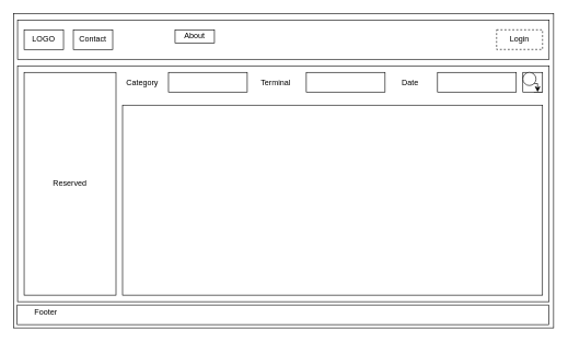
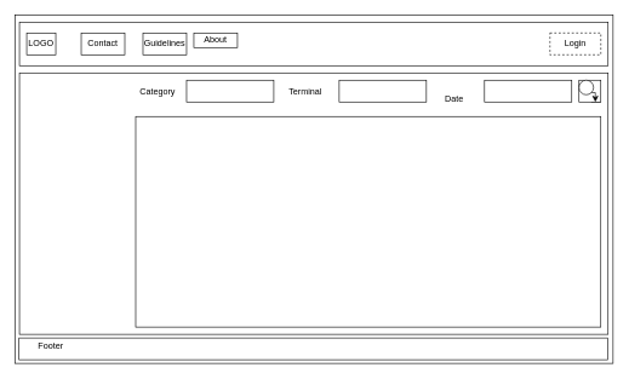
- <mxCell id="4" value="LOGO" style="rounded=0;whiteSpace=wrap;html=1;" parent="1" vertex="1"><mxGeometry x="36" y="45" width="60" height="30" as="geometry" /></mxCell>
+ <mxCell id="4" value="LOGO" style="rounded=0;whiteSpace=wrap;html=1;" parent="1" vertex="1"><mxGeometry x="36" y="45" width="40" height="30" as="geometry" /></mxCell>
+ <mxCell id="7" value="Guidelines" style="rounded=0;whiteSpace=wrap;html=1;" parent="1" vertex="1"><mxGeometry x="196" y="45" width="60" height="30" as="geometry" /></mxCell>
- <mxCell id="16" value="Date" style="text;strokeColor=none;fillColor=none;align=left;verticalAlign=middle;spacingLeft=4;spacingRight=4;overflow=hidden;points=[[0,0.5],[1,0.5]];portConstraint=eastwest;rotatable=0;" parent="1" vertex="1"><mxGeometry x="606" y="110" width="40" height="30" as="geometry" /></mxCell>
+ <mxCell id="16" value="Date" style="text;strokeColor=none;fillColor=none;align=left;verticalAlign=middle;spacingLeft=4;spacingRight=4;overflow=hidden;points=[[0,0.5],[1,0.5]];portConstraint=eastwest;rotatable=0;" parent="1" vertex="1"><mxGeometry x="606" y="120" width="40" height="30" as="geometry" /></mxCell>
- <mxCell id="21" value="Reserved" style="rounded=0;whiteSpace=wrap;html=1;" parent="1" vertex="1"><mxGeometry x="36" y="110" width="140" height="340" as="geometry" /></mxCell>
